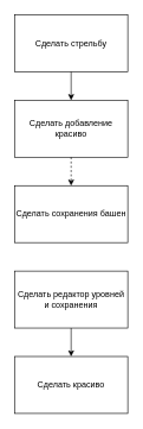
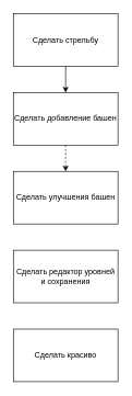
- <mxCell id="7" value="Сделать добавление красиво" style="text;html=1;strokeColor=none;fillColor=none;align=center;verticalAlign=middle;whiteSpace=wrap;rounded=0;" vertex="1" parent="1"><mxGeometry x="20" y="140" width="160" height="80" as="geometry" /></mxCell>
+ <mxCell id="7" value="Сделать добавление башен" style="text;html=1;strokeColor=none;fillColor=none;align=center;verticalAlign=middle;whiteSpace=wrap;rounded=0;" vertex="1" parent="1"><mxGeometry x="20" y="140" width="160" height="80" as="geometry" /></mxCell>
- <mxCell id="9" value="Сделать сохранения башен" style="text;html=1;strokeColor=none;fillColor=none;align=center;verticalAlign=middle;whiteSpace=wrap;rounded=0;" vertex="1" parent="1"><mxGeometry x="20" y="260" width="160" height="80" as="geometry" /></mxCell>
+ <mxCell id="9" value="Сделать улучшения башен" style="text;html=1;strokeColor=none;fillColor=none;align=center;verticalAlign=middle;whiteSpace=wrap;rounded=0;" vertex="1" parent="1"><mxGeometry x="20" y="260" width="160" height="80" as="geometry" /></mxCell>
- <mxCell id="11" style="edgeStyle=orthogonalEdgeStyle;rounded=0;orthogonalLoop=1;jettySize=auto;html=1;entryX=0.5;entryY=0;entryDx=0;entryDy=0;" edge="1" parent="1" source="12" target="14"><mxGeometry relative="1" as="geometry" /></mxCell>
